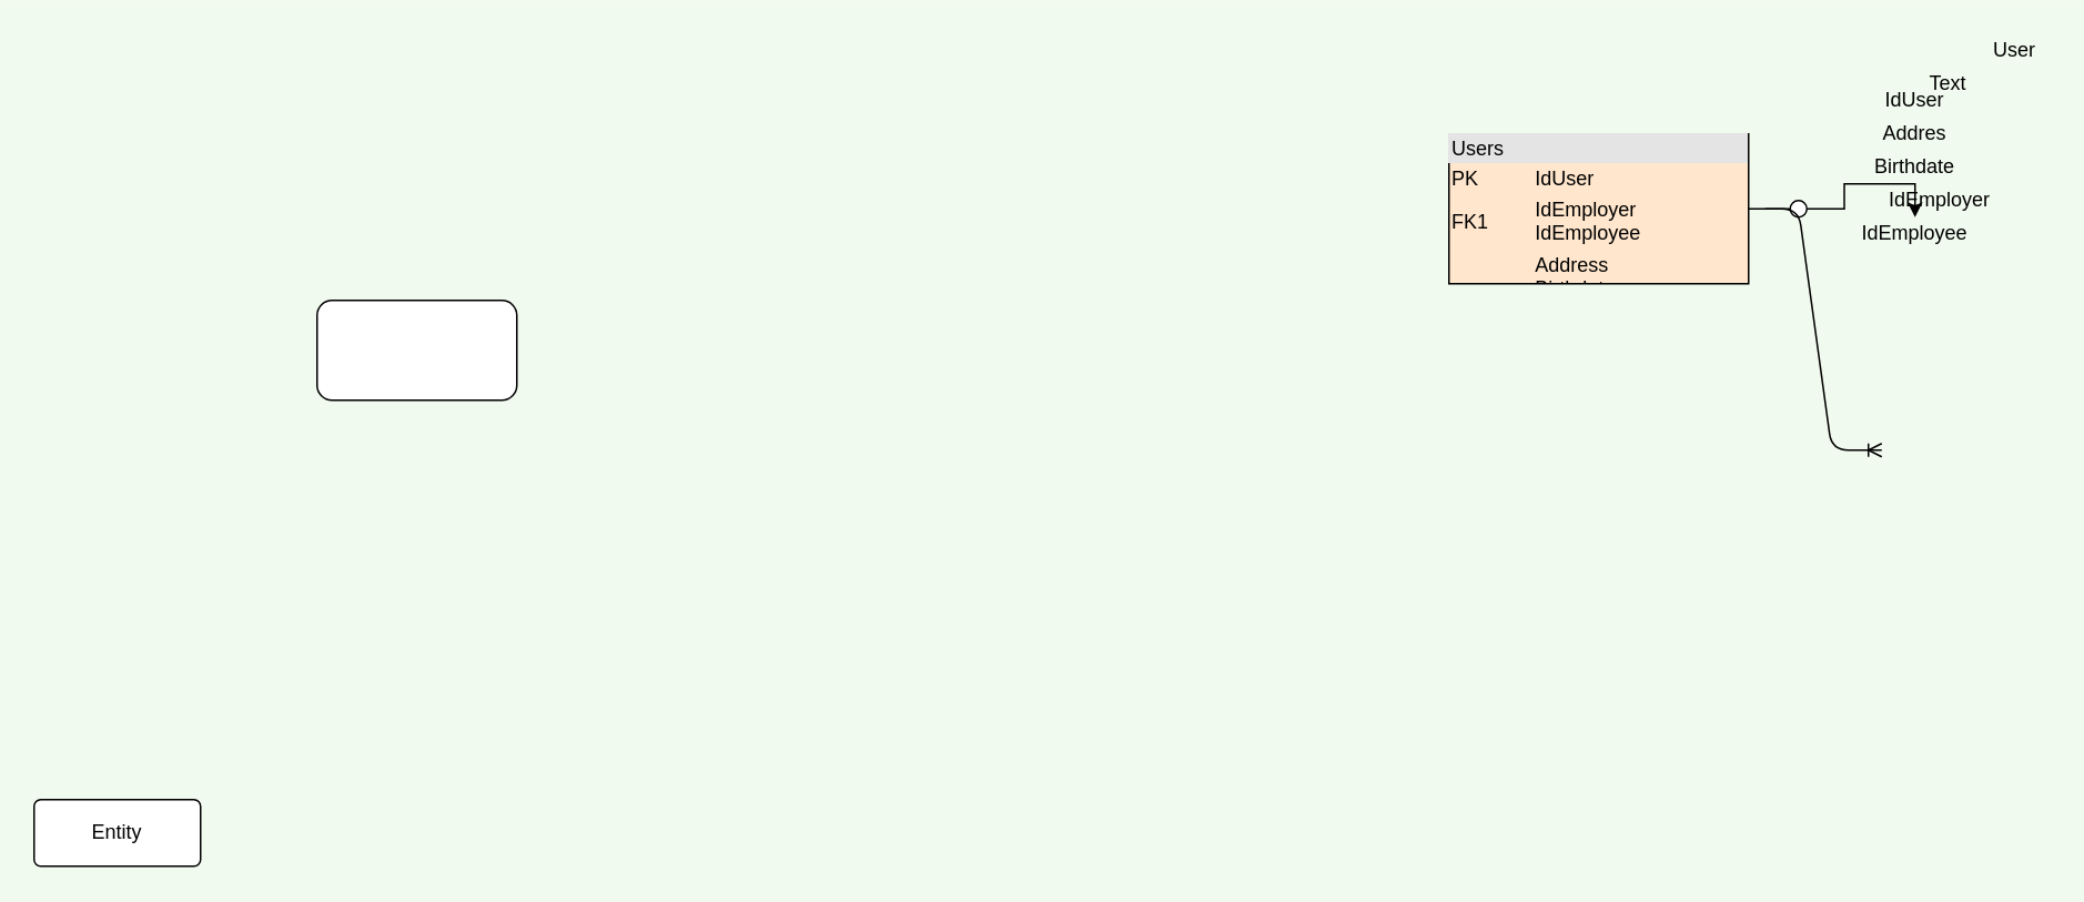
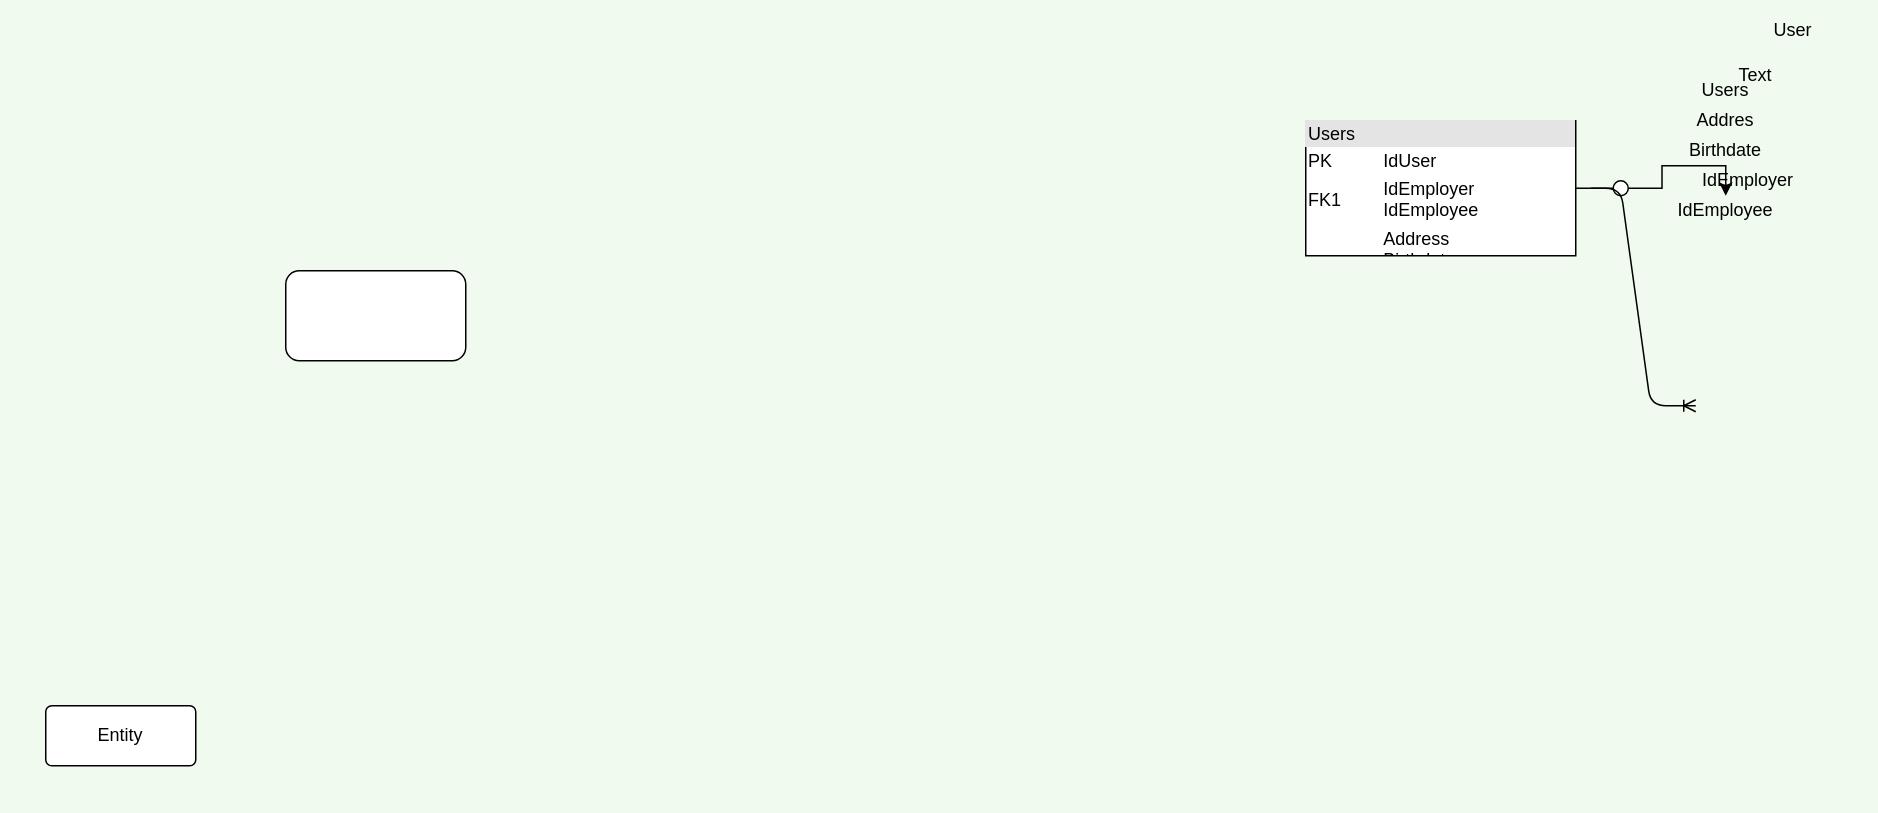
- <mxCell id="3" value="User" style="text;html=1;strokeColor=none;fillColor=none;align=center;verticalAlign=middle;whiteSpace=wrap;rounded=0;" vertex="1" parent="1"><mxGeometry x="1190" y="20" width="40" height="20" as="geometry" /></mxCell>
+ <mxCell id="3" value="User" style="text;html=1;strokeColor=none;fillColor=none;align=center;verticalAlign=middle;whiteSpace=wrap;rounded=0;" vertex="1" parent="1"><mxGeometry x="1175" y="10" width="40" height="20" as="geometry" /></mxCell>
- <mxCell id="4" value="IdUser" style="text;html=1;strokeColor=none;fillColor=none;align=center;verticalAlign=middle;whiteSpace=wrap;rounded=0;" vertex="1" parent="1"><mxGeometry x="1130" y="50" width="40" height="20" as="geometry" /></mxCell>
+ <mxCell id="4" value="Users" style="text;html=1;strokeColor=none;fillColor=none;align=center;verticalAlign=middle;whiteSpace=wrap;rounded=0;" vertex="1" parent="1"><mxGeometry x="1130" y="50" width="40" height="20" as="geometry" /></mxCell>
- <mxCell id="11" value="&lt;div style=&quot;box-sizing: border-box ; width: 100% ; background: #e4e4e4 ; padding: 2px&quot;&gt;Users&lt;/div&gt;&lt;table style=&quot;width: 100% ; font-size: 1em&quot; cellpadding=&quot;2&quot; cellspacing=&quot;0&quot;&gt;&lt;tbody&gt;&lt;tr&gt;&lt;td&gt;PK&lt;/td&gt;&lt;td&gt;IdUser&lt;/td&gt;&lt;/tr&gt;&lt;tr&gt;&lt;td&gt;FK1&lt;/td&gt;&lt;td&gt;IdEmployer&lt;br&gt;IdEmployee&lt;/td&gt;&lt;/tr&gt;&lt;tr&gt;&lt;td&gt;&lt;/td&gt;&lt;td&gt;Address&lt;br&gt;Birthdate&lt;/td&gt;&lt;/tr&gt;&lt;/tbody&gt;&lt;/table&gt;" style="verticalAlign=top;align=left;overflow=fill;html=1;fillColor=#ffe6cc;" vertex="1" parent="1"><mxGeometry x="870" y="80" width="180" height="90" as="geometry" /></mxCell>
+ <mxCell id="11" value="&lt;div style=&quot;box-sizing: border-box ; width: 100% ; background: #e4e4e4 ; padding: 2px&quot;&gt;Users&lt;/div&gt;&lt;table style=&quot;width: 100% ; font-size: 1em&quot; cellpadding=&quot;2&quot; cellspacing=&quot;0&quot;&gt;&lt;tbody&gt;&lt;tr&gt;&lt;td&gt;PK&lt;/td&gt;&lt;td&gt;IdUser&lt;/td&gt;&lt;/tr&gt;&lt;tr&gt;&lt;td&gt;FK1&lt;/td&gt;&lt;td&gt;IdEmployer&lt;br&gt;IdEmployee&lt;/td&gt;&lt;/tr&gt;&lt;tr&gt;&lt;td&gt;&lt;/td&gt;&lt;td&gt;Address&lt;br&gt;Birthdate&lt;/td&gt;&lt;/tr&gt;&lt;/tbody&gt;&lt;/table&gt;" style="verticalAlign=top;align=left;overflow=fill;html=1;" vertex="1" parent="1"><mxGeometry x="870" y="80" width="180" height="90" as="geometry" /></mxCell>
- <mxCell id="10" value="Entity" style="rounded=1;arcSize=10;whiteSpace=wrap;html=1;align=center;" vertex="1" parent="1"><mxGeometry x="20" y="480" width="100" height="40" as="geometry" /></mxCell>
+ <mxCell id="10" value="Entity" style="rounded=1;arcSize=10;whiteSpace=wrap;html=1;align=center;" vertex="1" parent="1"><mxGeometry x="30" y="470" width="100" height="40" as="geometry" /></mxCell>
